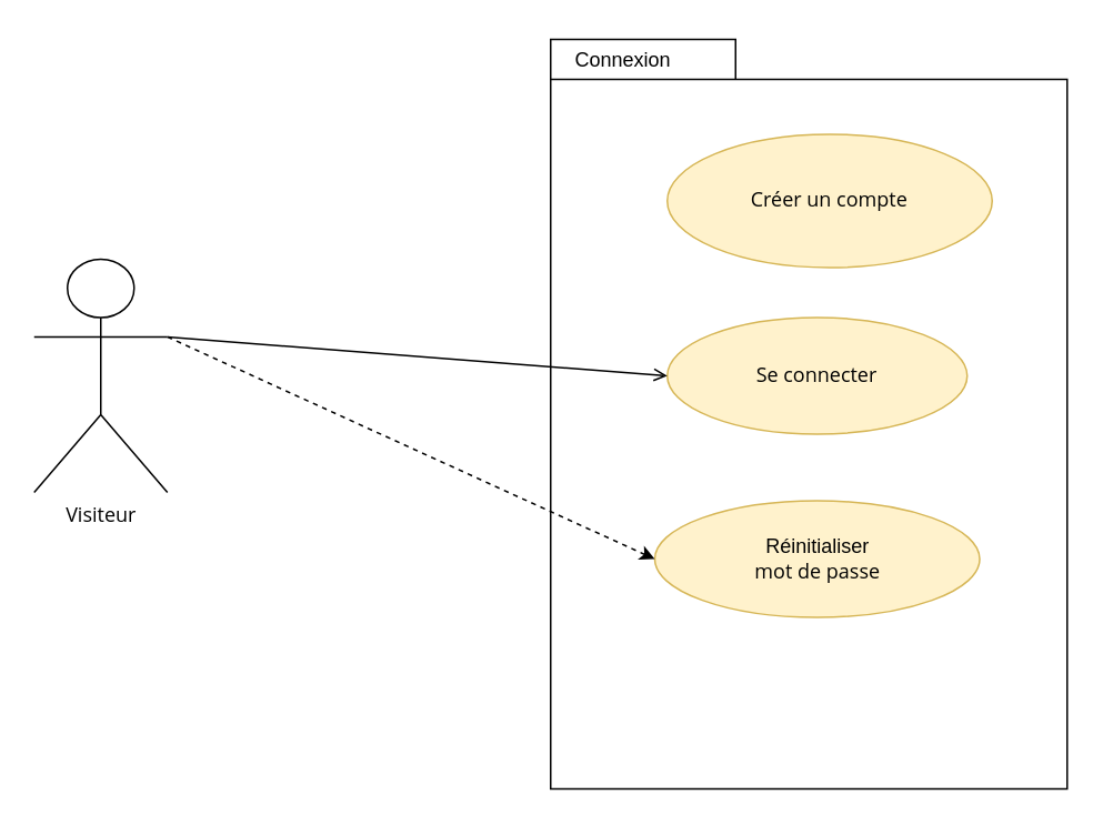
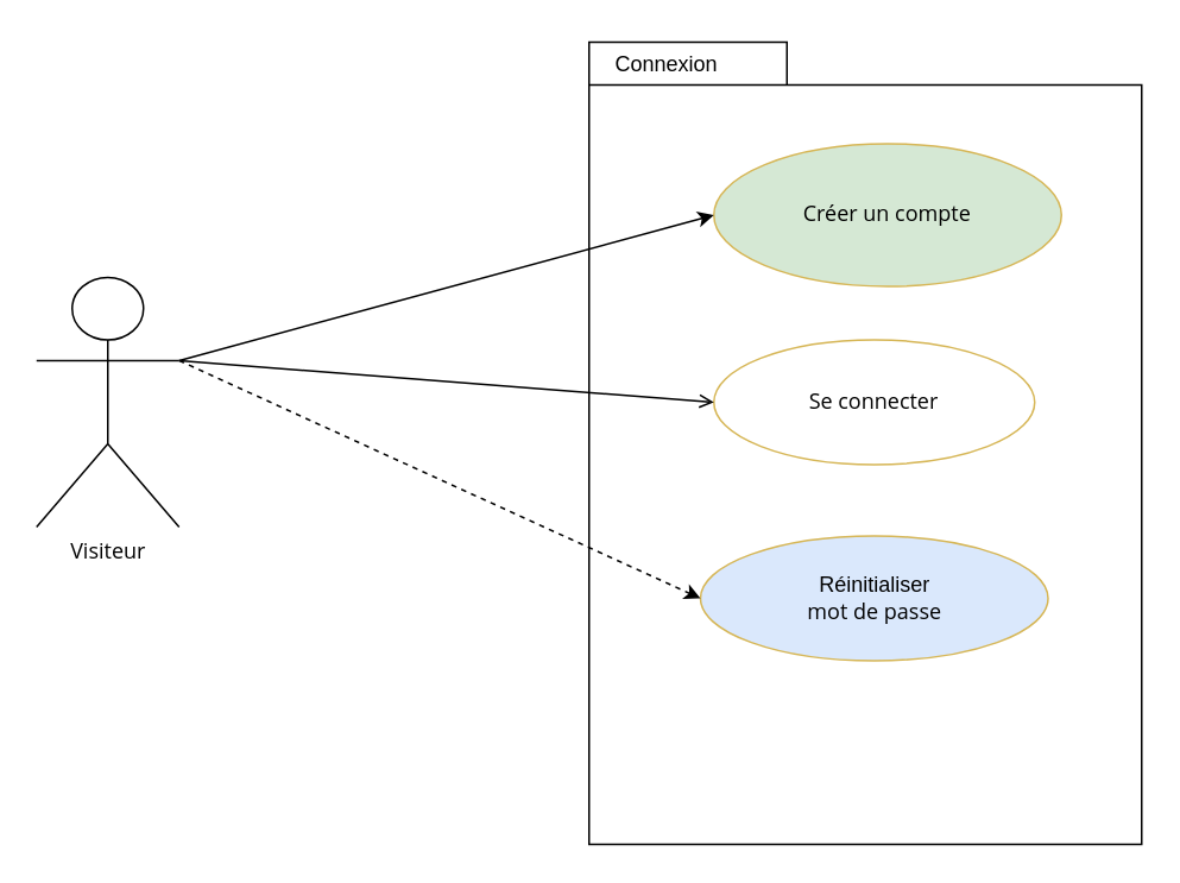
- <mxCell id="5" value="Créer un compte" style="ellipse;whiteSpace=wrap;html=1;fontFamily=Open Sans;verticalAlign=middle;fontSource=https%3A%2F%2Ffonts.googleapis.com%2Fcss%3Ffamily%3DOpen%2BSans;fillColor=#fff2cc;strokeColor=#d6b656;" parent="2" vertex="1"><mxGeometry x="70" y="60" width="195" height="80" as="geometry" /></mxCell>
+ <mxCell id="5" value="Créer un compte" style="ellipse;whiteSpace=wrap;html=1;fontFamily=Open Sans;verticalAlign=middle;fontSource=https%3A%2F%2Ffonts.googleapis.com%2Fcss%3Ffamily%3DOpen%2BSans;fillColor=#d5e8d4;strokeColor=#d6b656;" parent="2" vertex="1"><mxGeometry x="70" y="60" width="195" height="80" as="geometry" /></mxCell>
+ <mxCell id="8" value="" style="endArrow=classic;html=1;rounded=0;fontSize=18;entryX=0;entryY=0.5;entryDx=0;entryDy=0;exitX=1;exitY=0.333;exitDx=0;exitDy=0;exitPerimeter=0;" parent="1" source="11" target="5" edge="1"><mxGeometry width="50" height="50" relative="1" as="geometry"><mxPoint x="160" y="240" as="sourcePoint" /><mxPoint x="640" y="370" as="targetPoint" /></mxGeometry></mxCell>
- <mxCell id="6" value="Se connecter" style="ellipse;whiteSpace=wrap;html=1;fontFamily=Open Sans;verticalAlign=middle;fontSource=https%3A%2F%2Ffonts.googleapis.com%2Fcss%3Ffamily%3DOpen%2BSans;fillColor=#fff2cc;strokeColor=#d6b656;" parent="2" vertex="1"><mxGeometry x="70" y="170" width="180" height="70" as="geometry" /></mxCell>
+ <mxCell id="6" value="Se connecter" style="ellipse;whiteSpace=wrap;html=1;fontFamily=Open Sans;verticalAlign=middle;fontSource=https%3A%2F%2Ffonts.googleapis.com%2Fcss%3Ffamily%3DOpen%2BSans;fillColor=#ffffff;strokeColor=#d6b656;" parent="2" vertex="1"><mxGeometry x="70" y="170" width="180" height="70" as="geometry" /></mxCell>
- <mxCell id="7" value="&lt;span id=&quot;docs-internal-guid-87a97179-7fff-c479-6de7-f2c82aa91268&quot;&gt;&lt;span style=&quot;font-size: 9pt ; font-family: &amp;#34;arial&amp;#34; ; background-color: transparent ; vertical-align: baseline&quot;&gt;Réinitialiser&lt;/span&gt;&lt;/span&gt;&lt;br&gt;mot de passe" style="ellipse;whiteSpace=wrap;html=1;fontFamily=Open Sans;verticalAlign=middle;fontSource=https%3A%2F%2Ffonts.googleapis.com%2Fcss%3Ffamily%3DOpen%2BSans;fillColor=#fff2cc;strokeColor=#d6b656;" parent="2" vertex="1"><mxGeometry x="62.5" y="280" width="195" height="70" as="geometry" /></mxCell>
+ <mxCell id="7" value="&lt;span id=&quot;docs-internal-guid-87a97179-7fff-c479-6de7-f2c82aa91268&quot;&gt;&lt;span style=&quot;font-size: 9pt ; font-family: &amp;#34;arial&amp;#34; ; background-color: transparent ; vertical-align: baseline&quot;&gt;Réinitialiser&lt;/span&gt;&lt;/span&gt;&lt;br&gt;mot de passe" style="ellipse;whiteSpace=wrap;html=1;fontFamily=Open Sans;verticalAlign=middle;fontSource=https%3A%2F%2Ffonts.googleapis.com%2Fcss%3Ffamily%3DOpen%2BSans;fillColor=#dae8fc;strokeColor=#d6b656;" parent="2" vertex="1"><mxGeometry x="62.5" y="280" width="195" height="70" as="geometry" /></mxCell>
